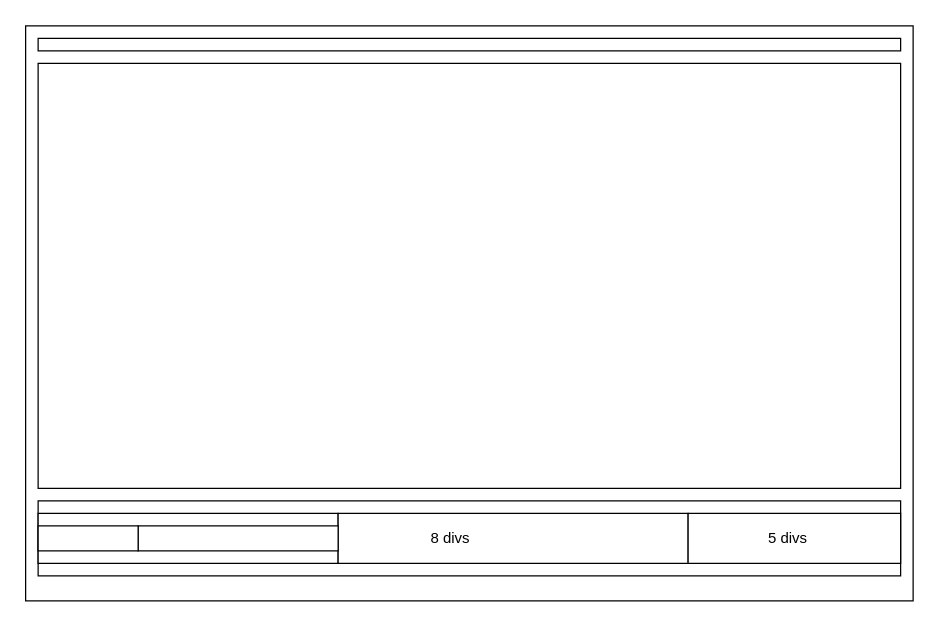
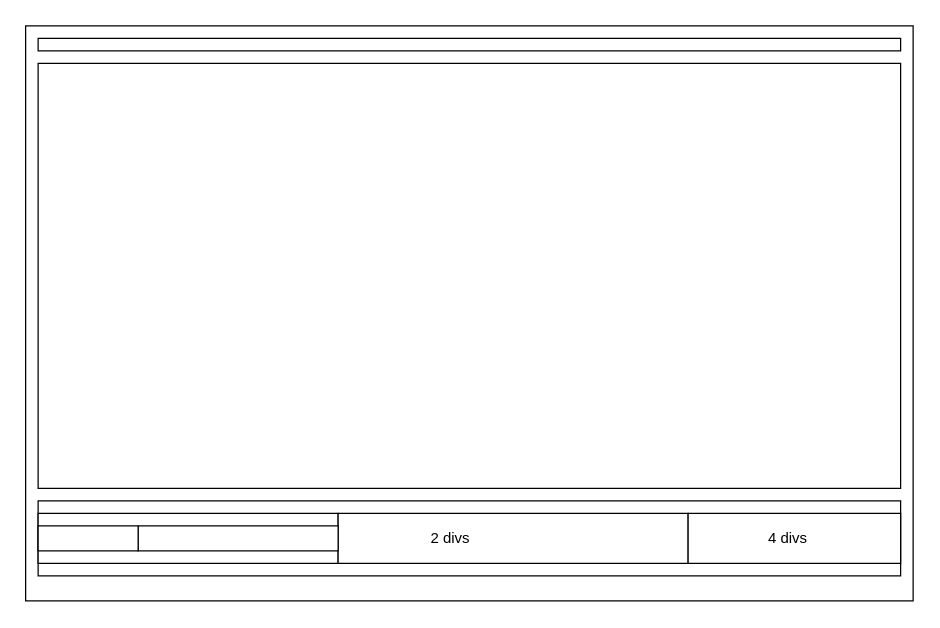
- <mxCell id="11" value="8 divs" style="text;html=1;strokeColor=none;fillColor=none;align=center;verticalAlign=middle;whiteSpace=wrap;rounded=0;" vertex="1" parent="1"><mxGeometry x="330" y="415" width="60" height="30" as="geometry" /></mxCell>
+ <mxCell id="11" value="2 divs" style="text;html=1;strokeColor=none;fillColor=none;align=center;verticalAlign=middle;whiteSpace=wrap;rounded=0;" vertex="1" parent="1"><mxGeometry x="330" y="415" width="60" height="30" as="geometry" /></mxCell>
- <mxCell id="12" value="5 divs" style="text;html=1;strokeColor=none;fillColor=none;align=center;verticalAlign=middle;whiteSpace=wrap;rounded=0;" vertex="1" parent="1"><mxGeometry x="600" y="415" width="60" height="30" as="geometry" /></mxCell>
+ <mxCell id="12" value="4 divs" style="text;html=1;strokeColor=none;fillColor=none;align=center;verticalAlign=middle;whiteSpace=wrap;rounded=0;" vertex="1" parent="1"><mxGeometry x="600" y="415" width="60" height="30" as="geometry" /></mxCell>
